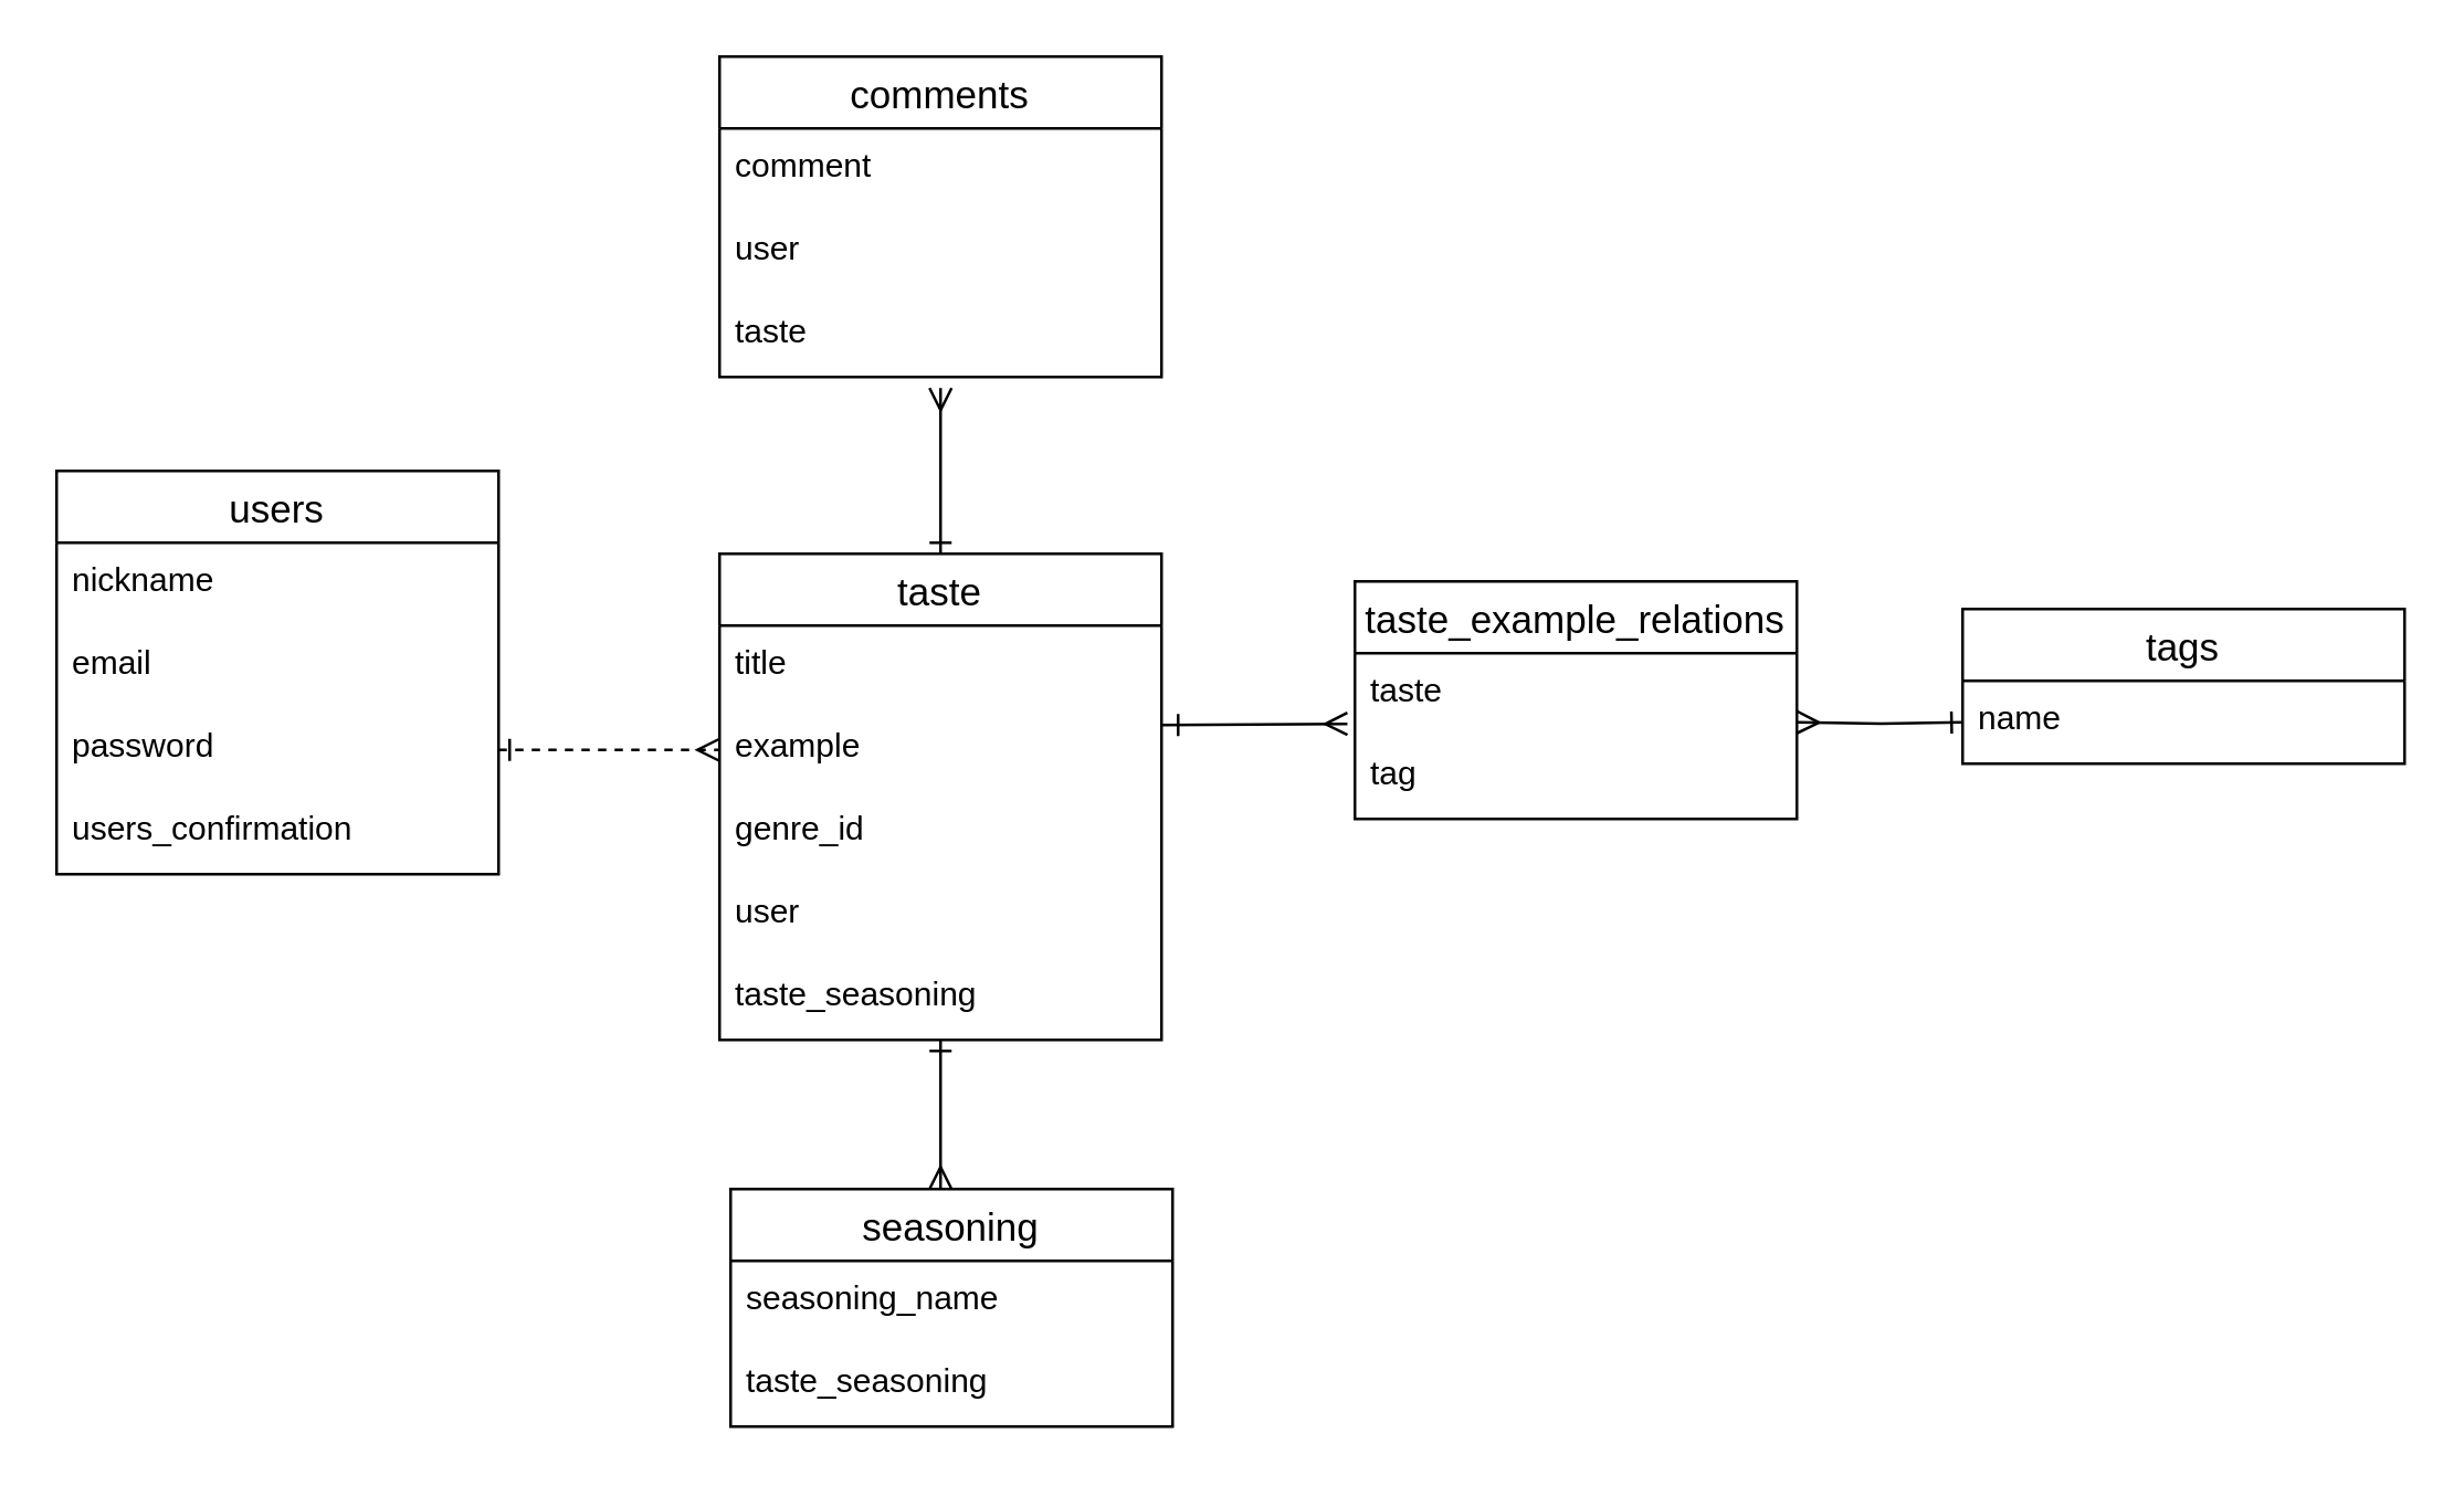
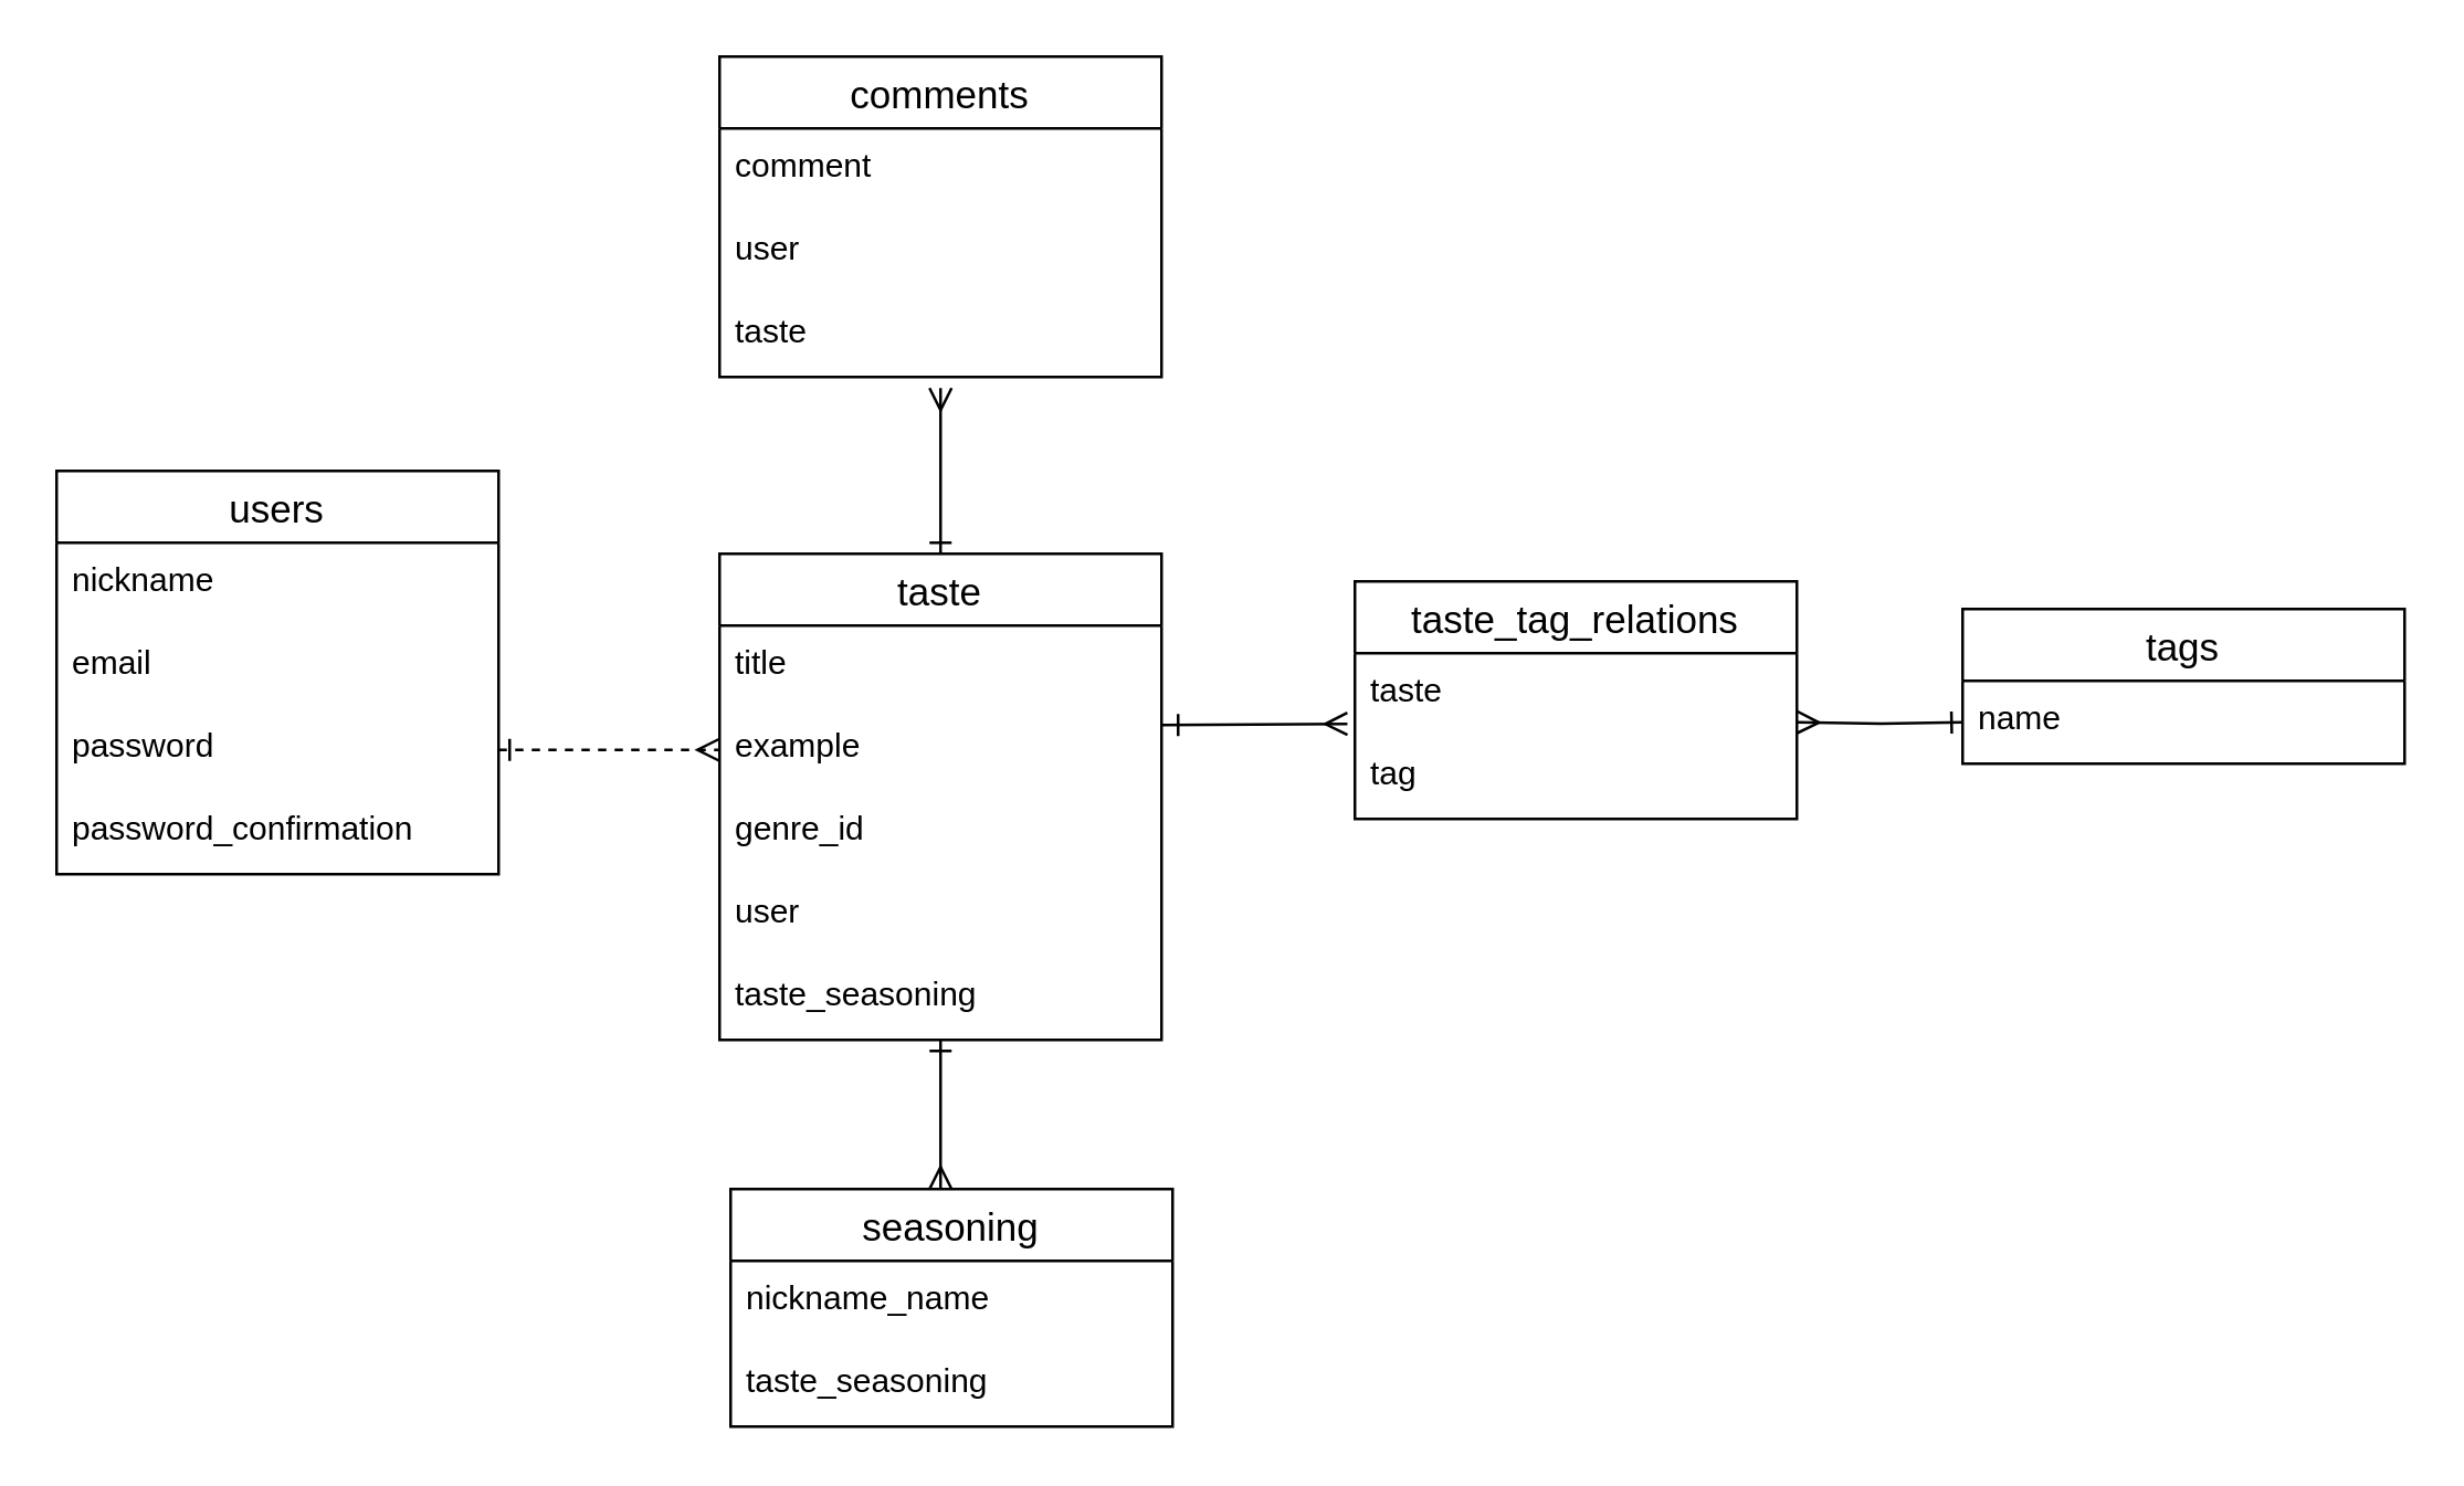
- <mxCell id="24" value="taste_example_relations" style="swimlane;fontStyle=0;childLayout=stackLayout;horizontal=1;startSize=26;horizontalStack=0;resizeParent=1;resizeParentMax=0;resizeLast=0;collapsible=1;marginBottom=0;align=center;fontSize=14;" parent="1" vertex="1"><mxGeometry x="490" y="210" width="160" height="86" as="geometry" /></mxCell>
+ <mxCell id="24" value="taste_tag_relations" style="swimlane;fontStyle=0;childLayout=stackLayout;horizontal=1;startSize=26;horizontalStack=0;resizeParent=1;resizeParentMax=0;resizeLast=0;collapsible=1;marginBottom=0;align=center;fontSize=14;" parent="1" vertex="1"><mxGeometry x="490" y="210" width="160" height="86" as="geometry" /></mxCell>
- <mxCell id="6" value="users_confirmation" style="text;strokeColor=none;fillColor=none;spacingLeft=4;spacingRight=4;overflow=hidden;rotatable=0;points=[[0,0.5],[1,0.5]];portConstraint=eastwest;fontSize=12;" parent="2" vertex="1"><mxGeometry y="116" width="160" height="30" as="geometry" /></mxCell>
+ <mxCell id="6" value="password_confirmation" style="text;strokeColor=none;fillColor=none;spacingLeft=4;spacingRight=4;overflow=hidden;rotatable=0;points=[[0,0.5],[1,0.5]];portConstraint=eastwest;fontSize=12;" parent="2" vertex="1"><mxGeometry y="116" width="160" height="30" as="geometry" /></mxCell>
- <mxCell id="16" value="seasoning_name" style="text;strokeColor=none;fillColor=none;spacingLeft=4;spacingRight=4;overflow=hidden;rotatable=0;points=[[0,0.5],[1,0.5]];portConstraint=eastwest;fontSize=12;" parent="15" vertex="1"><mxGeometry y="26" width="160" height="30" as="geometry" /></mxCell>
+ <mxCell id="16" value="nickname_name" style="text;strokeColor=none;fillColor=none;spacingLeft=4;spacingRight=4;overflow=hidden;rotatable=0;points=[[0,0.5],[1,0.5]];portConstraint=eastwest;fontSize=12;" parent="15" vertex="1"><mxGeometry y="26" width="160" height="30" as="geometry" /></mxCell>
